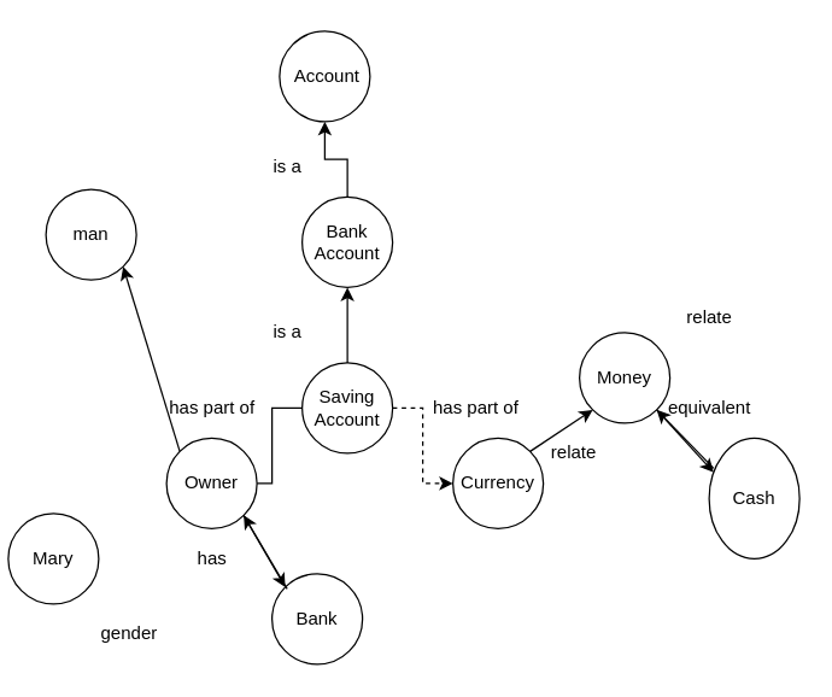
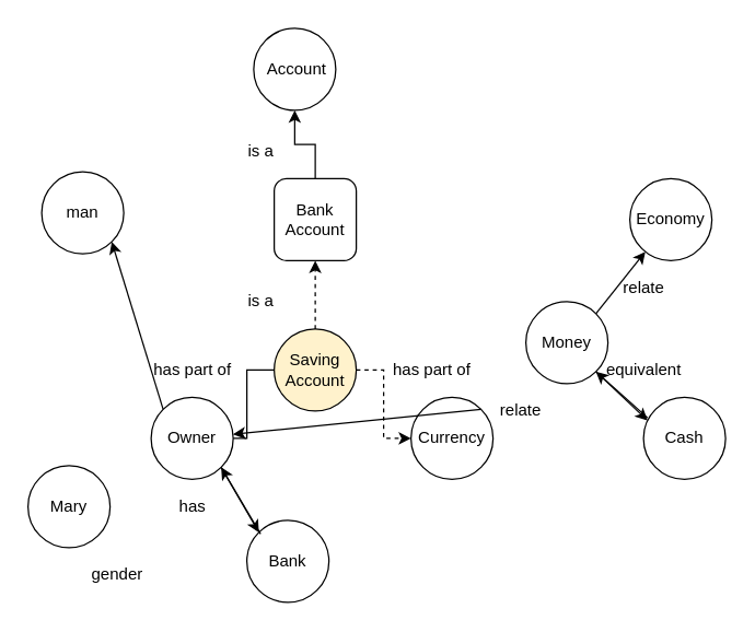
- <mxCell id="7" value="Bank Account" style="ellipse;whiteSpace=wrap;html=1;aspect=fixed;" vertex="1" parent="1"><mxGeometry x="200" y="130" width="60" height="60" as="geometry" /></mxCell>
+ <mxCell id="7" value="Bank Account" style="whiteSpace=wrap;html=1;aspect=fixed;rounded=1;" vertex="1" parent="1"><mxGeometry x="200" y="130" width="60" height="60" as="geometry" /></mxCell>
+ <mxCell id="16" value="Economy" style="ellipse;whiteSpace=wrap;html=1;aspect=fixed;" vertex="1" parent="1"><mxGeometry x="460" y="130" width="60" height="60" as="geometry" /></mxCell>
+ <mxCell id="18" value="" style="endArrow=classic;html=1;rounded=0;exitX=1;exitY=0;exitDx=0;exitDy=0;" edge="1" parent="1" source="15" target="16"><mxGeometry width="50" height="50" relative="1" as="geometry"><mxPoint x="260" y="210" as="sourcePoint" /><mxPoint x="310" y="160" as="targetPoint" /></mxGeometry></mxCell>
- <mxCell id="2" value="" style="edgeStyle=orthogonalEdgeStyle;rounded=0;orthogonalLoop=1;jettySize=auto;html=1;" edge="1" parent="1" source="5" target="7"><mxGeometry relative="1" as="geometry" /></mxCell>
+ <mxCell id="2" value="" style="edgeStyle=orthogonalEdgeStyle;rounded=0;orthogonalLoop=1;jettySize=auto;html=1;dashed=1;" edge="1" parent="1" source="5" target="7"><mxGeometry relative="1" as="geometry" /></mxCell>
- <mxCell id="5" value="Saving Account" style="ellipse;whiteSpace=wrap;html=1;aspect=fixed;" vertex="1" parent="1"><mxGeometry x="200" y="240" width="60" height="60" as="geometry" /></mxCell>
+ <mxCell id="5" value="Saving Account" style="ellipse;whiteSpace=wrap;html=1;aspect=fixed;fillColor=#fff2cc;" vertex="1" parent="1"><mxGeometry x="200" y="240" width="60" height="60" as="geometry" /></mxCell>
- <mxCell id="17" value="" style="endArrow=classic;html=1;rounded=0;exitX=1;exitY=0;exitDx=0;exitDy=0;entryX=0;entryY=1;entryDx=0;entryDy=0;" edge="1" parent="1" source="12" target="15"><mxGeometry width="50" height="50" relative="1" as="geometry"><mxPoint x="260" y="210" as="sourcePoint" /><mxPoint x="310" y="160" as="targetPoint" /></mxGeometry></mxCell>
+ <mxCell id="17" value="" style="endArrow=classic;html=1;rounded=0;exitX=1;exitY=0;exitDx=0;exitDy=0;" edge="1" parent="1" source="12" target="11"><mxGeometry width="50" height="50" relative="1" as="geometry"><mxPoint x="260" y="210" as="sourcePoint" /><mxPoint x="310" y="160" as="targetPoint" /></mxGeometry></mxCell>
- <mxCell id="25" value="Cash" style="ellipse;whiteSpace=wrap;html=1;aspect=fixed;" vertex="1" parent="1"><mxGeometry x="470" y="290" width="60" height="80" as="geometry" /></mxCell>
+ <mxCell id="25" value="Cash" style="ellipse;whiteSpace=wrap;html=1;aspect=fixed;" vertex="1" parent="1"><mxGeometry x="470" y="290" width="60" height="60" as="geometry" /></mxCell>
- <mxCell id="32" value="Mary" style="ellipse;whiteSpace=wrap;html=1;aspect=fixed;" vertex="1" parent="1"><mxGeometry x="5" y="340" width="60" height="60" as="geometry" /></mxCell>
+ <mxCell id="32" value="Mary" style="ellipse;whiteSpace=wrap;html=1;aspect=fixed;" vertex="1" parent="1"><mxGeometry x="20" y="340" width="60" height="60" as="geometry" /></mxCell>
